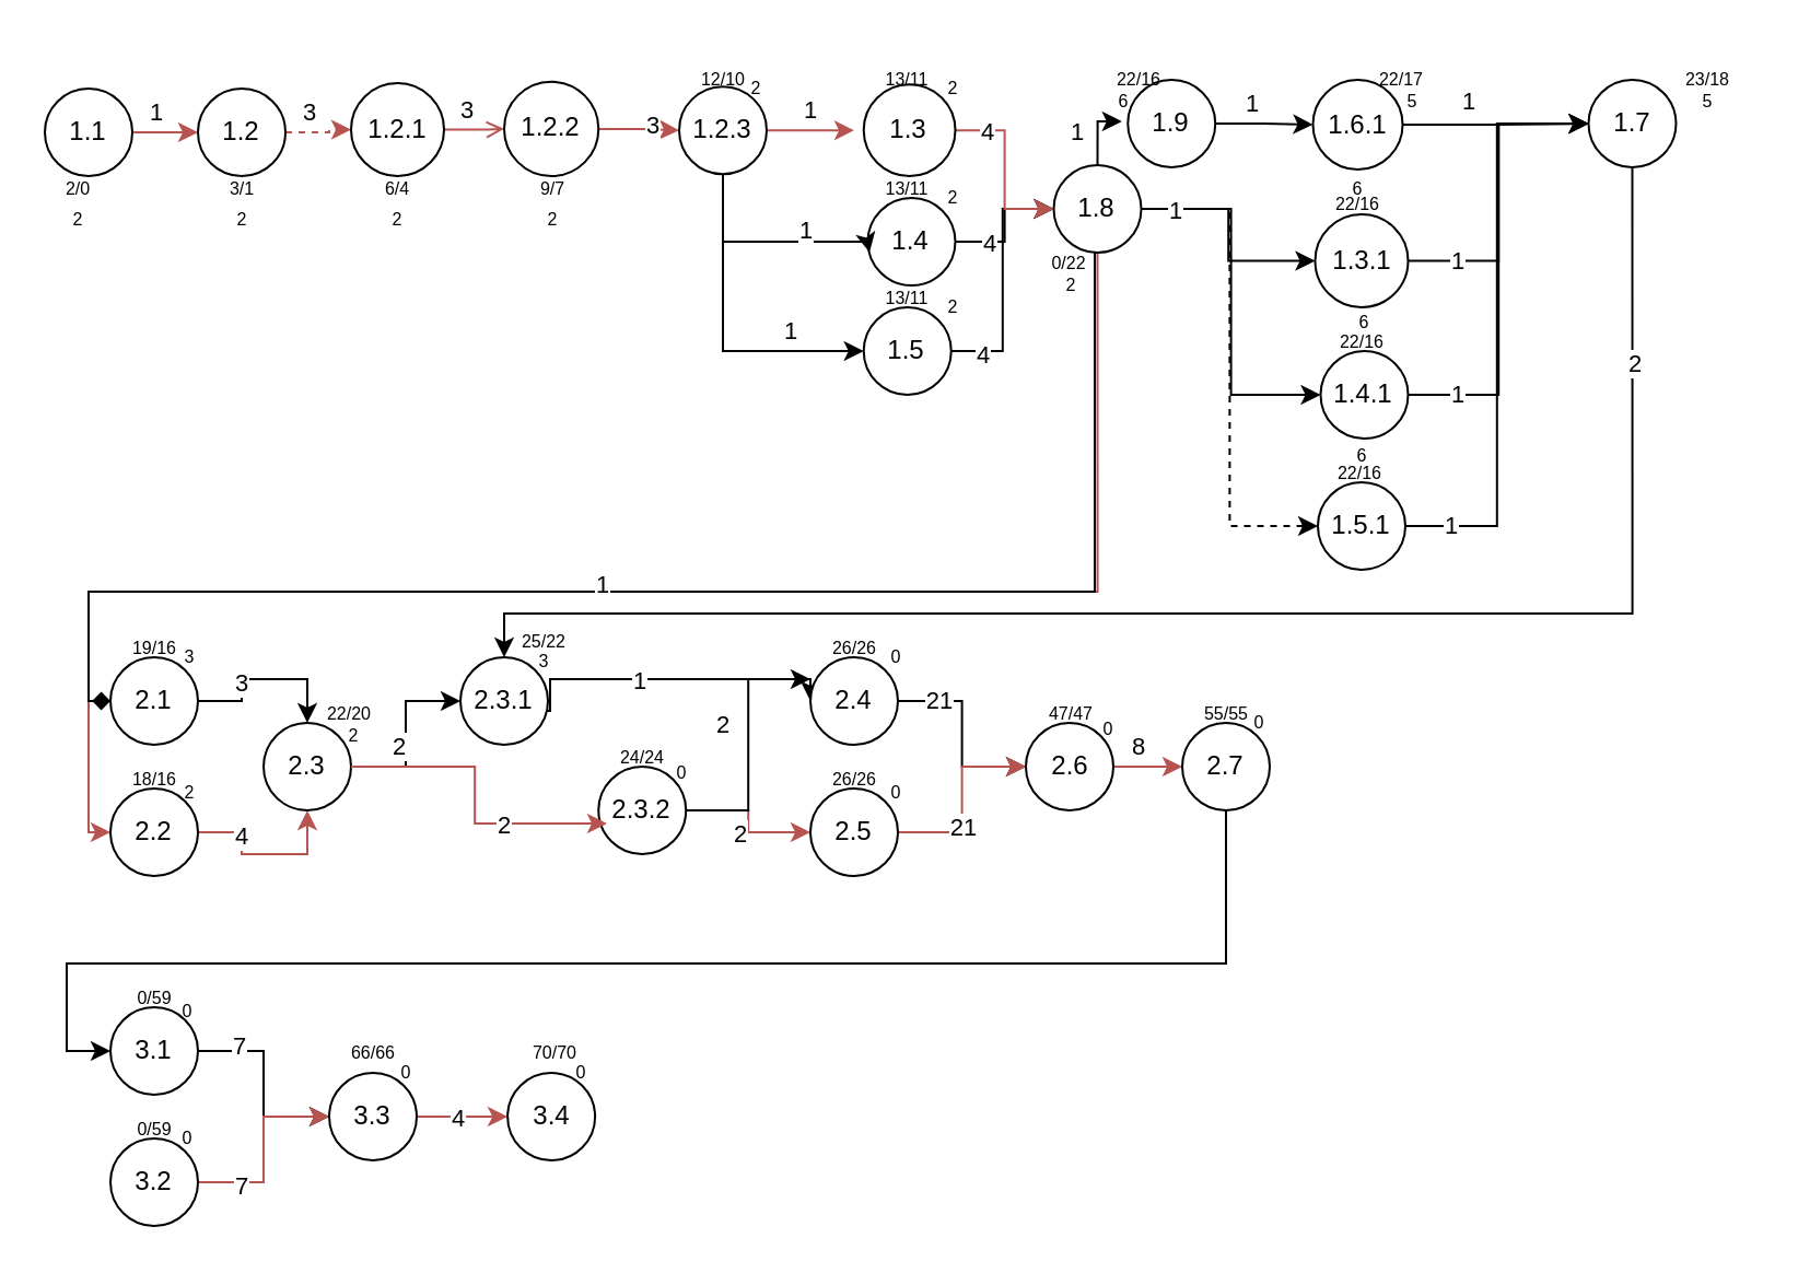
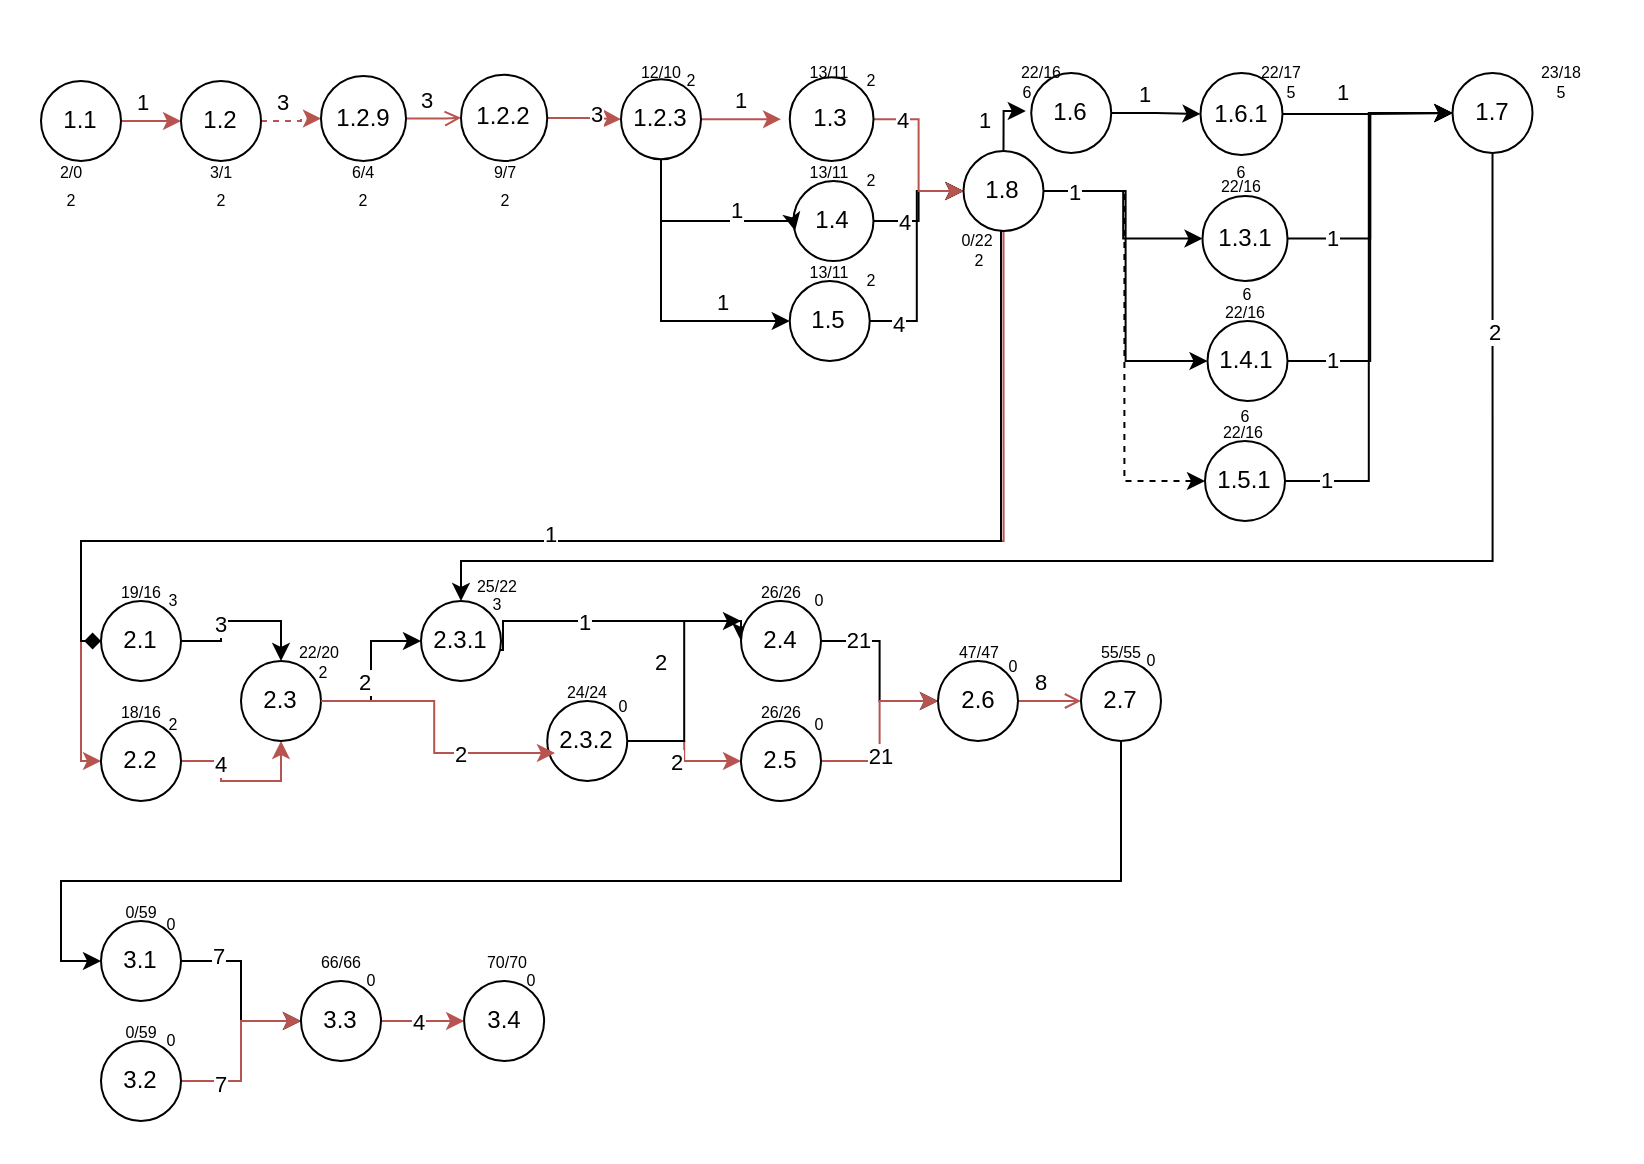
- <mxCell id="22" value="1.9" style="ellipse;whiteSpace=wrap;html=1;aspect=fixed;" vertex="1" parent="1"><mxGeometry x="515.12" y="36" width="40" height="40" as="geometry" /></mxCell>
+ <mxCell id="22" value="1.6" style="ellipse;whiteSpace=wrap;html=1;aspect=fixed;" vertex="1" parent="1"><mxGeometry x="515.12" y="36" width="40" height="40" as="geometry" /></mxCell>
- <mxCell id="10" value="1.2.1" style="ellipse;whiteSpace=wrap;html=1;aspect=fixed;" vertex="1" parent="1"><mxGeometry x="160" y="37.5" width="42.5" height="42.5" as="geometry" /></mxCell>
+ <mxCell id="10" value="1.2.9" style="ellipse;whiteSpace=wrap;html=1;aspect=fixed;" vertex="1" parent="1"><mxGeometry x="160" y="37.5" width="42.5" height="42.5" as="geometry" /></mxCell>
- <mxCell id="69" style="edgeStyle=orthogonalEdgeStyle;rounded=0;orthogonalLoop=1;jettySize=auto;html=1;entryX=0;entryY=0.5;entryDx=0;entryDy=0;fillColor=#f8cecc;strokeColor=#b85450;" edge="1" parent="1" source="71" target="73"><mxGeometry relative="1" as="geometry" /></mxCell>
+ <mxCell id="69" style="edgeStyle=orthogonalEdgeStyle;rounded=0;orthogonalLoop=1;jettySize=auto;html=1;entryX=0;entryY=0.5;entryDx=0;entryDy=0;fillColor=#f8cecc;strokeColor=#b85450;endArrow=open;" edge="1" parent="1" source="71" target="73"><mxGeometry relative="1" as="geometry" /></mxCell>
